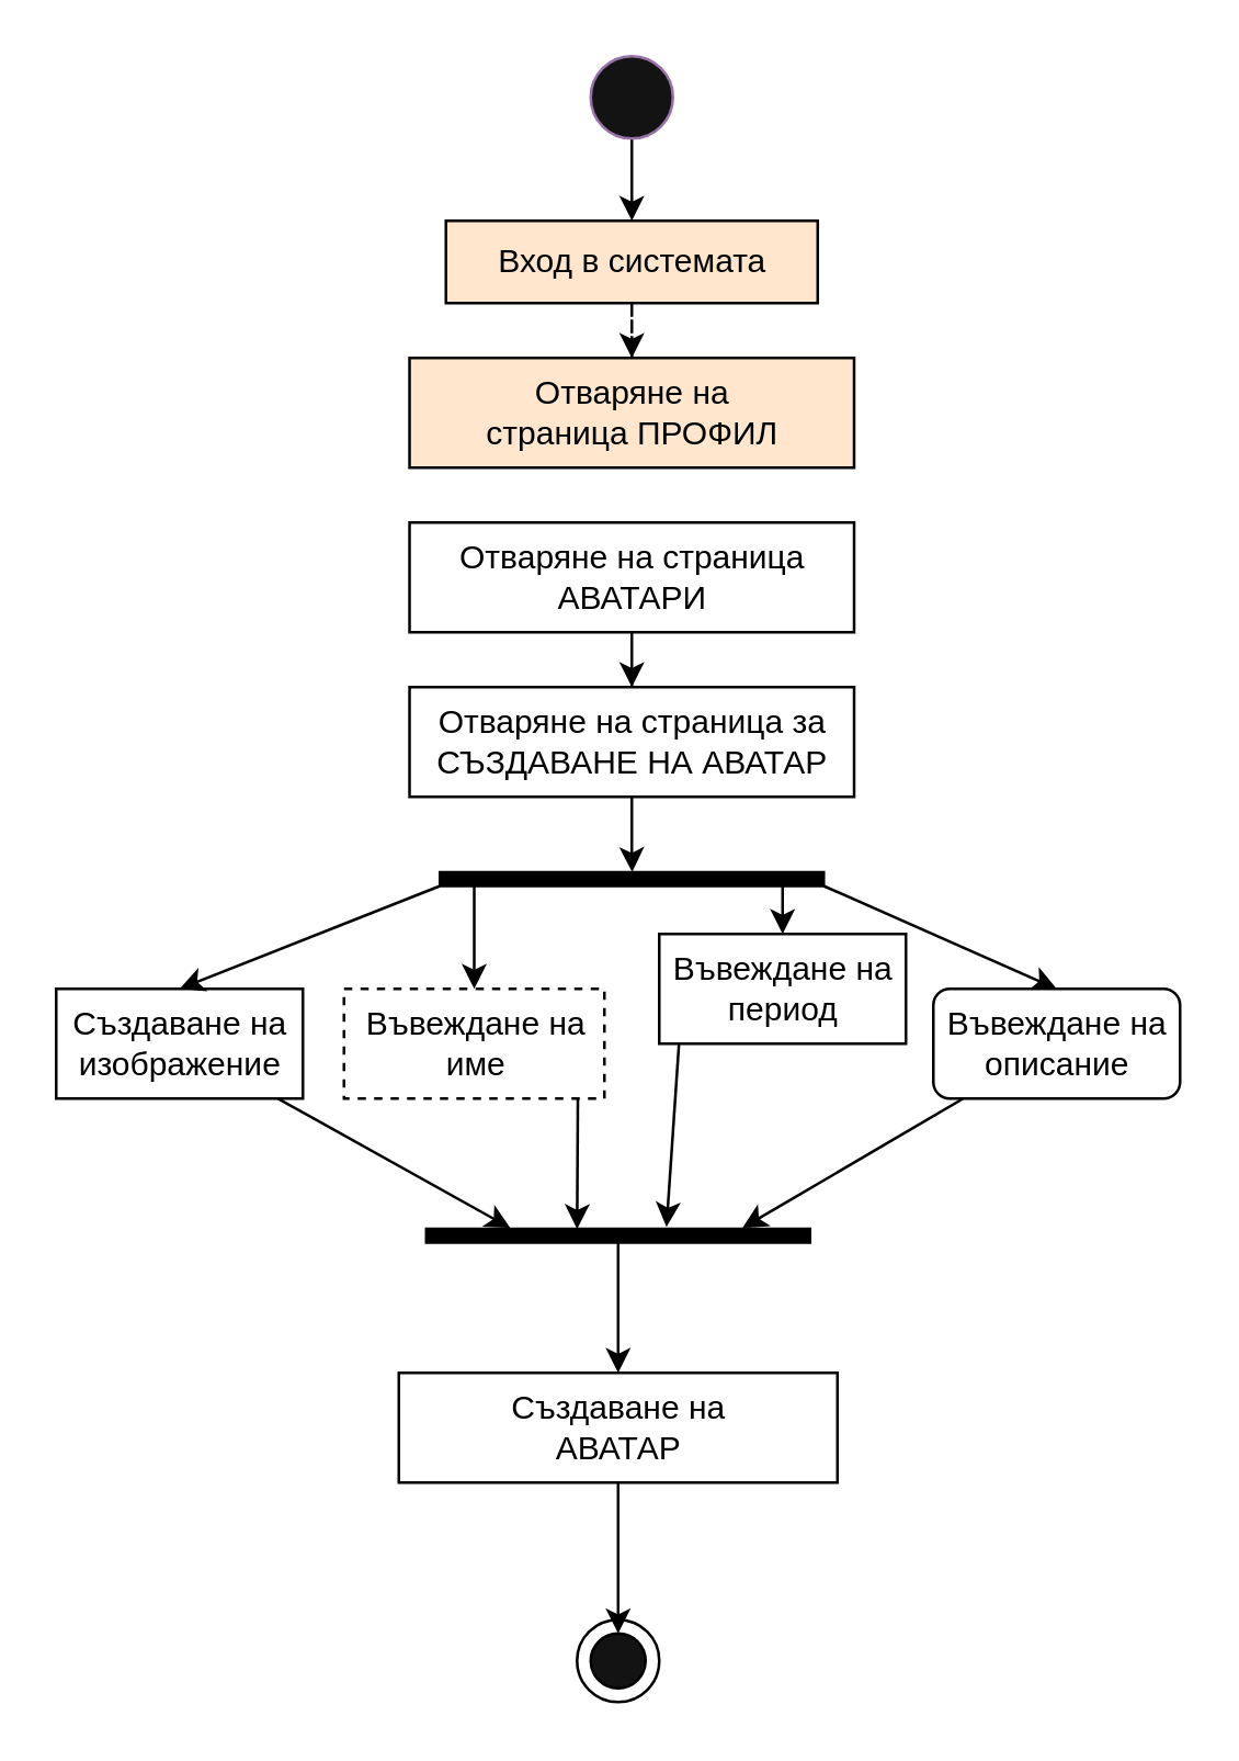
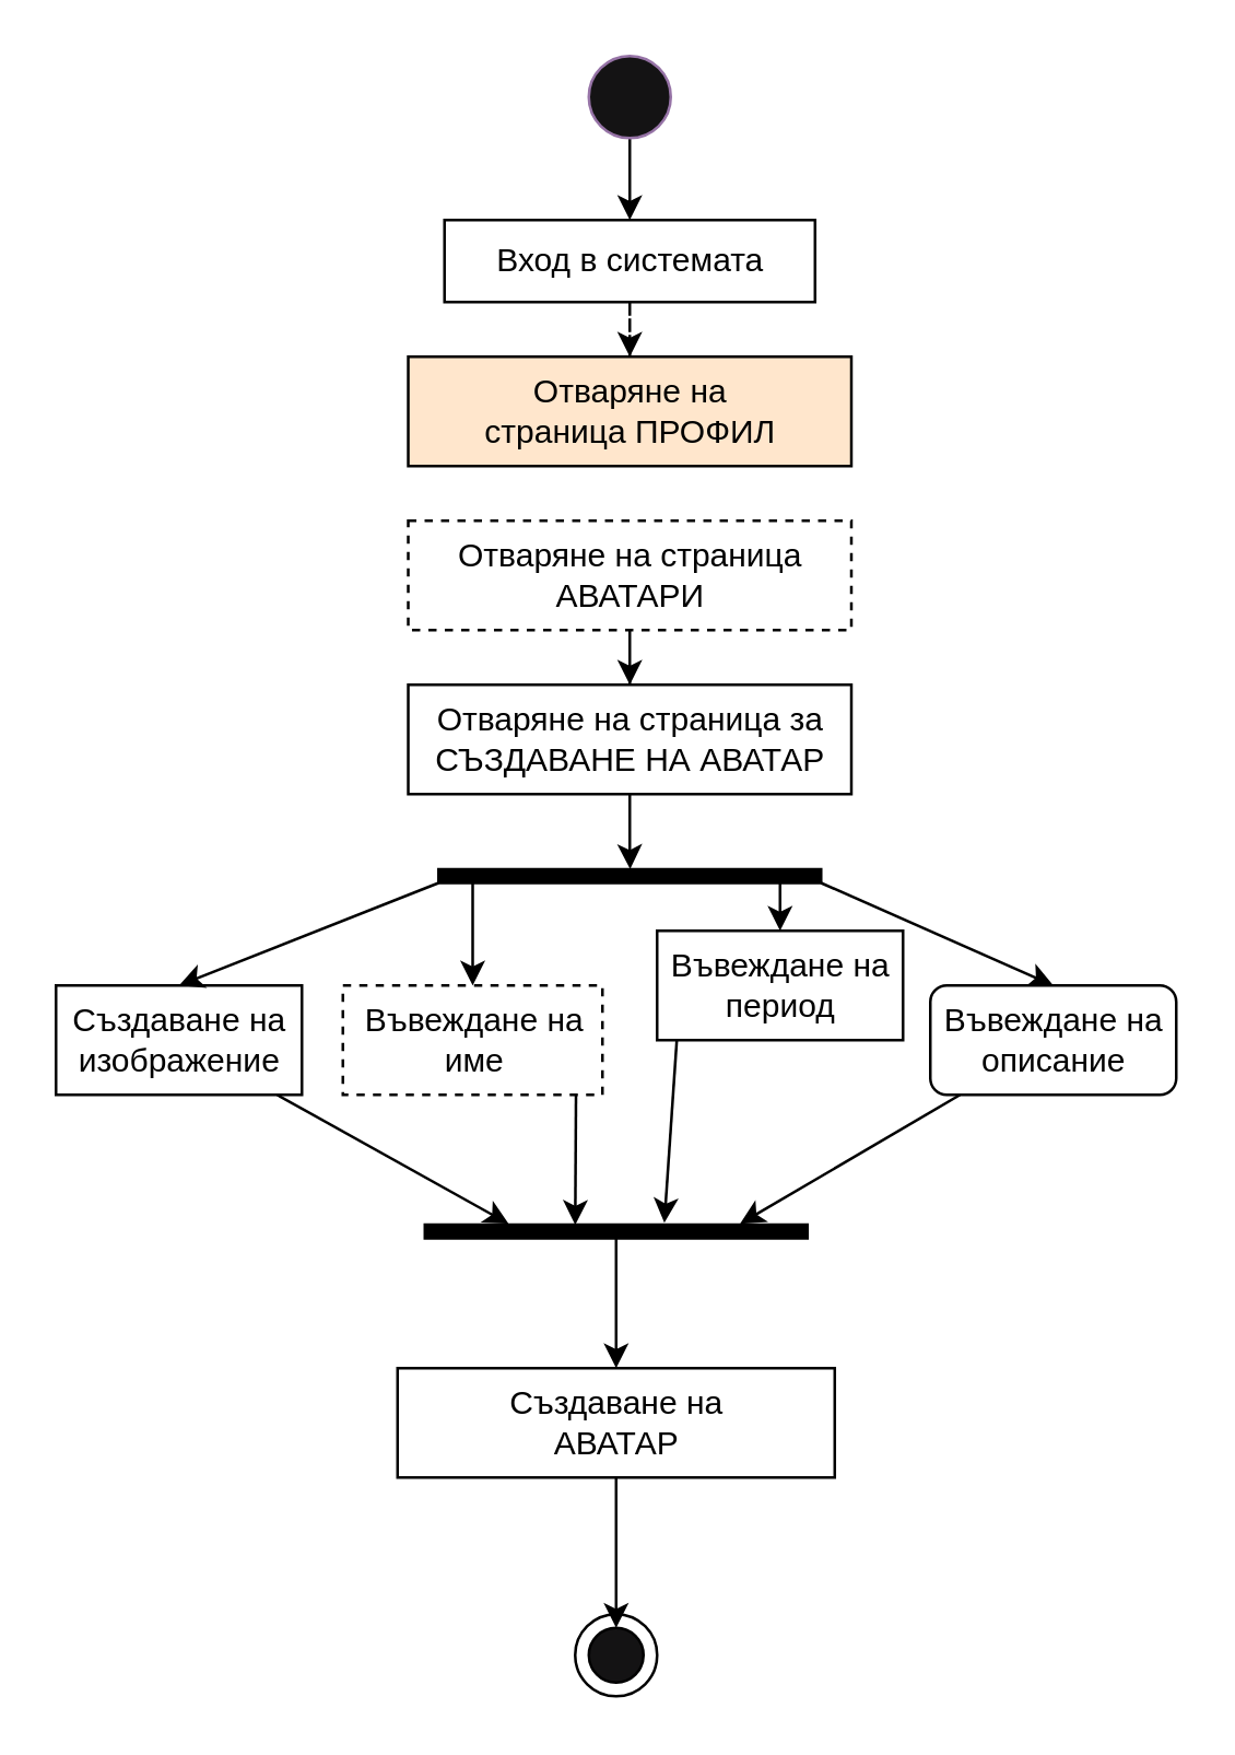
- <mxCell id="5" value="Вход в системата" style="html=1;dashed=0;whitespace=wrap;fillColor=#ffe6cc;" vertex="1" parent="1"><mxGeometry x="162.19" y="80" width="135.62" height="30" as="geometry" /></mxCell>
+ <mxCell id="5" value="Вход в системата" style="html=1;dashed=0;whitespace=wrap;" vertex="1" parent="1"><mxGeometry x="162.19" y="80" width="135.62" height="30" as="geometry" /></mxCell>
- <mxCell id="8" value="Отваряне на страница&lt;br&gt;АВАТАРИ" style="html=1;dashed=0;whitespace=wrap;" vertex="1" parent="1"><mxGeometry x="148.91" y="190" width="162.19" height="40" as="geometry" /></mxCell>
+ <mxCell id="8" value="Отваряне на страница&lt;br&gt;АВАТАРИ" style="html=1;dashed=1;whitespace=wrap;" vertex="1" parent="1"><mxGeometry x="148.91" y="190" width="162.19" height="40" as="geometry" /></mxCell>
